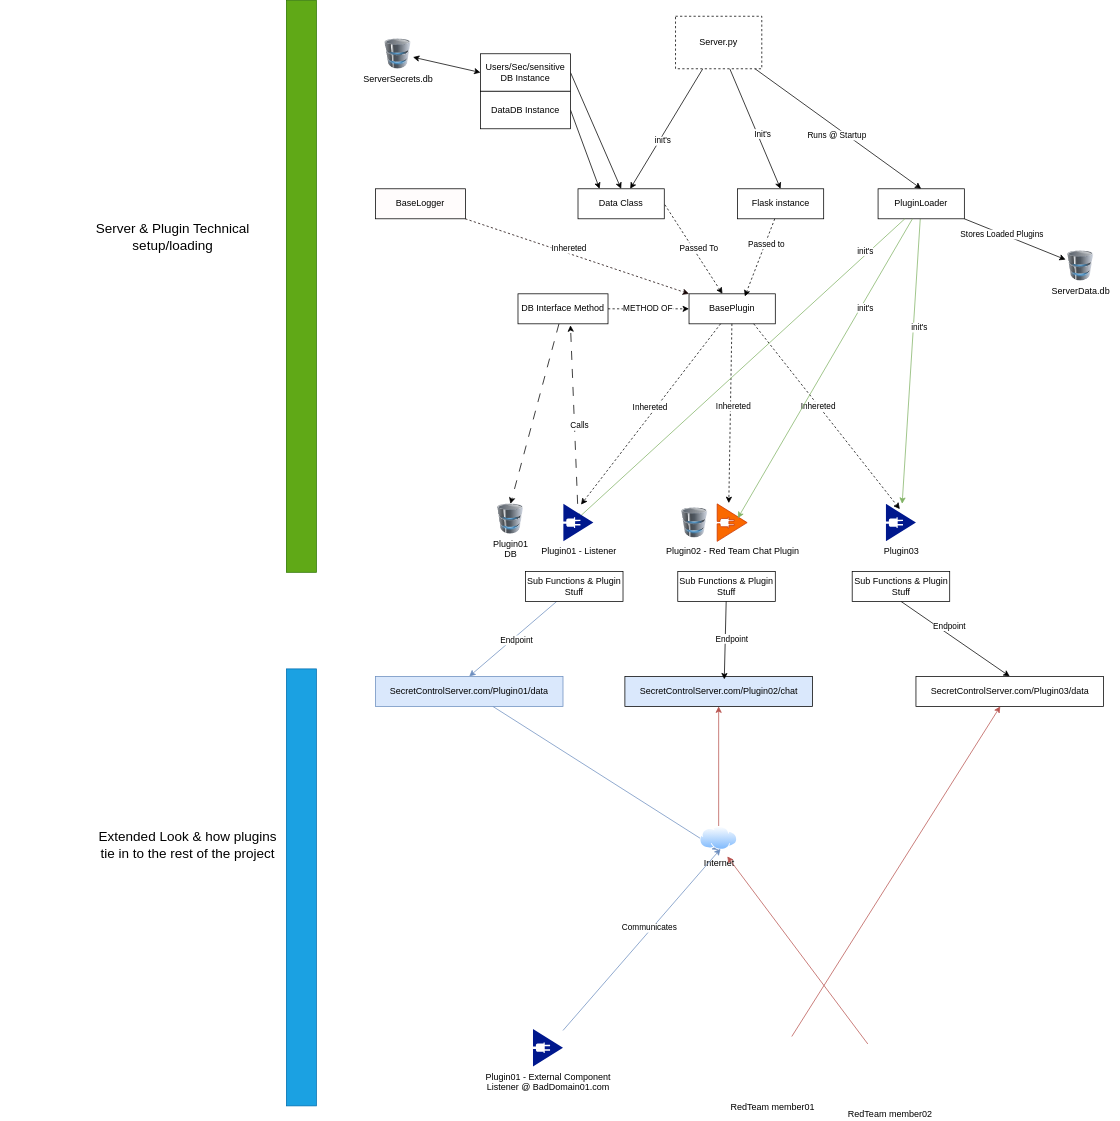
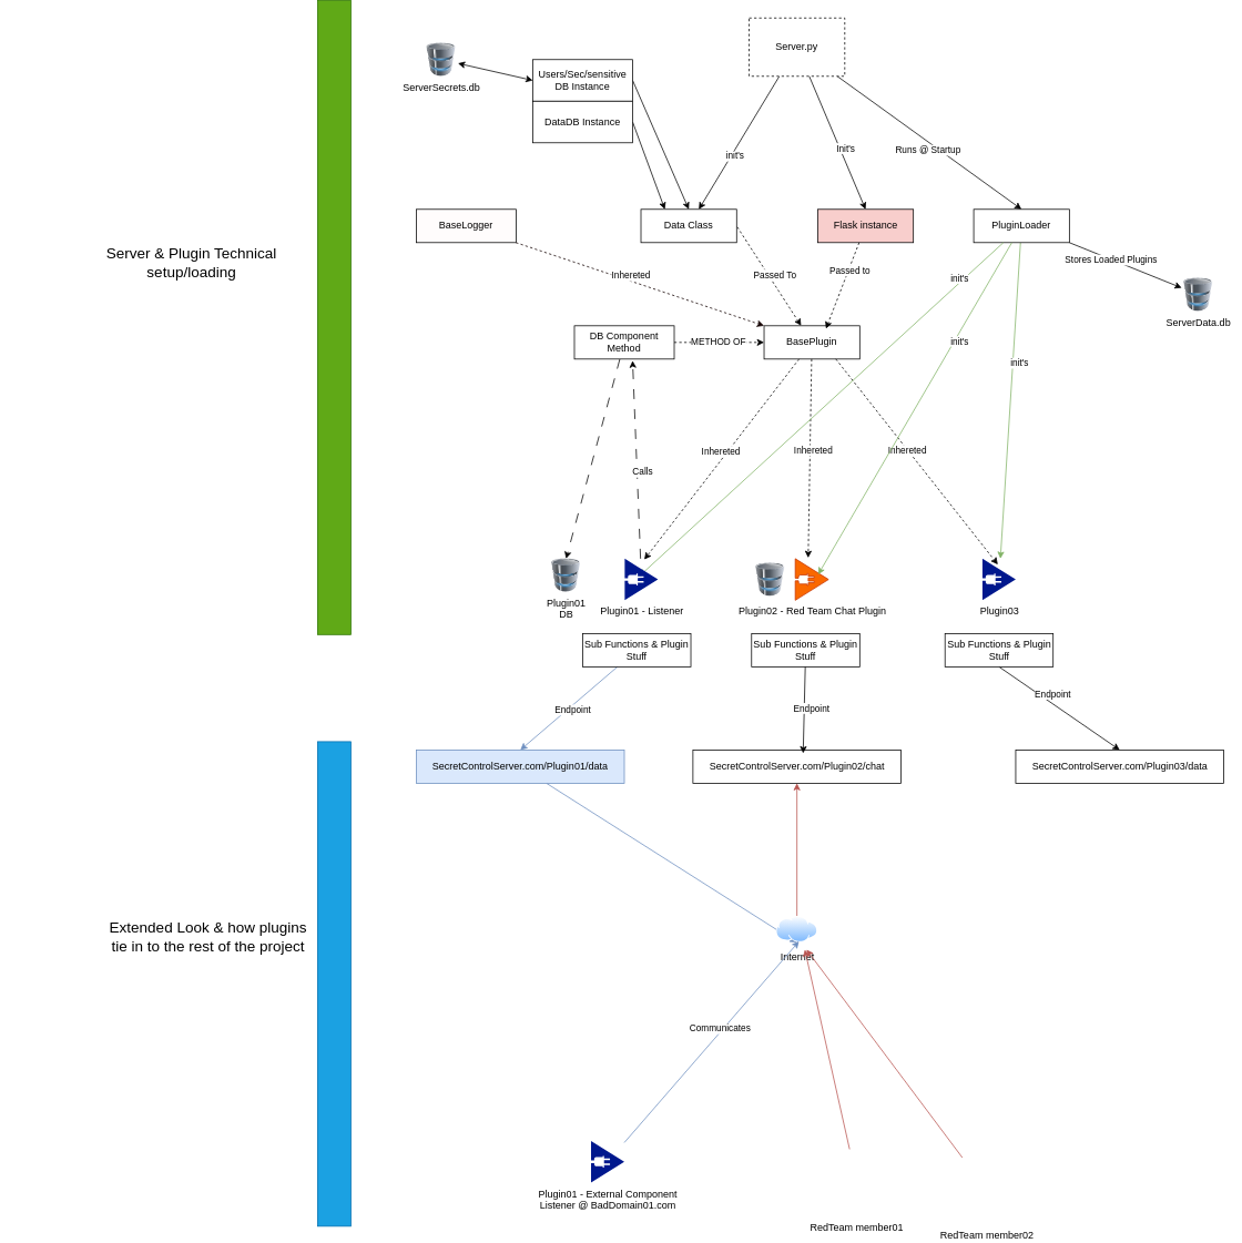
- <mxCell id="24" value="Flask instance" style="rounded=0;whiteSpace=wrap;html=1;" parent="1" vertex="1"><mxGeometry x="982.5" y="250" width="115" height="40" as="geometry" /></mxCell>
+ <mxCell id="24" value="Flask instance" style="rounded=0;whiteSpace=wrap;html=1;fillColor=#f8cecc;" parent="1" vertex="1"><mxGeometry x="982.5" y="250" width="115" height="40" as="geometry" /></mxCell>
- <mxCell id="65" value="DB Interface Method" style="rounded=0;whiteSpace=wrap;html=1;" vertex="1" parent="1"><mxGeometry x="690" y="390" width="120" height="40" as="geometry" /></mxCell>
+ <mxCell id="65" value="DB Component Method" style="rounded=0;whiteSpace=wrap;html=1;" vertex="1" parent="1"><mxGeometry x="690" y="390" width="120" height="40" as="geometry" /></mxCell>
- <mxCell id="41" value="SecretControlServer.com/Plugin02/chat" style="rounded=0;whiteSpace=wrap;html=1;fillColor=#dae8fc;" parent="1" vertex="1"><mxGeometry x="832.5" y="900" width="250" height="40" as="geometry" /></mxCell>
+ <mxCell id="41" value="SecretControlServer.com/Plugin02/chat" style="rounded=0;whiteSpace=wrap;html=1;" parent="1" vertex="1"><mxGeometry x="832.5" y="900" width="250" height="40" as="geometry" /></mxCell>
- <mxCell id="51" style="rounded=0;orthogonalLoop=1;jettySize=auto;html=1;fillColor=#f8cecc;strokeColor=#b85450;" parent="1" source="50" target="42" edge="1"><mxGeometry relative="1" as="geometry" /></mxCell>
+ <mxCell id="51" style="rounded=0;orthogonalLoop=1;jettySize=auto;html=1;entryX=0.69;entryY=1.27;entryDx=0;entryDy=0;entryPerimeter=0;fillColor=#f8cecc;strokeColor=#b85450;" parent="1" source="50" target="46" edge="1"><mxGeometry relative="1" as="geometry" /></mxCell>
